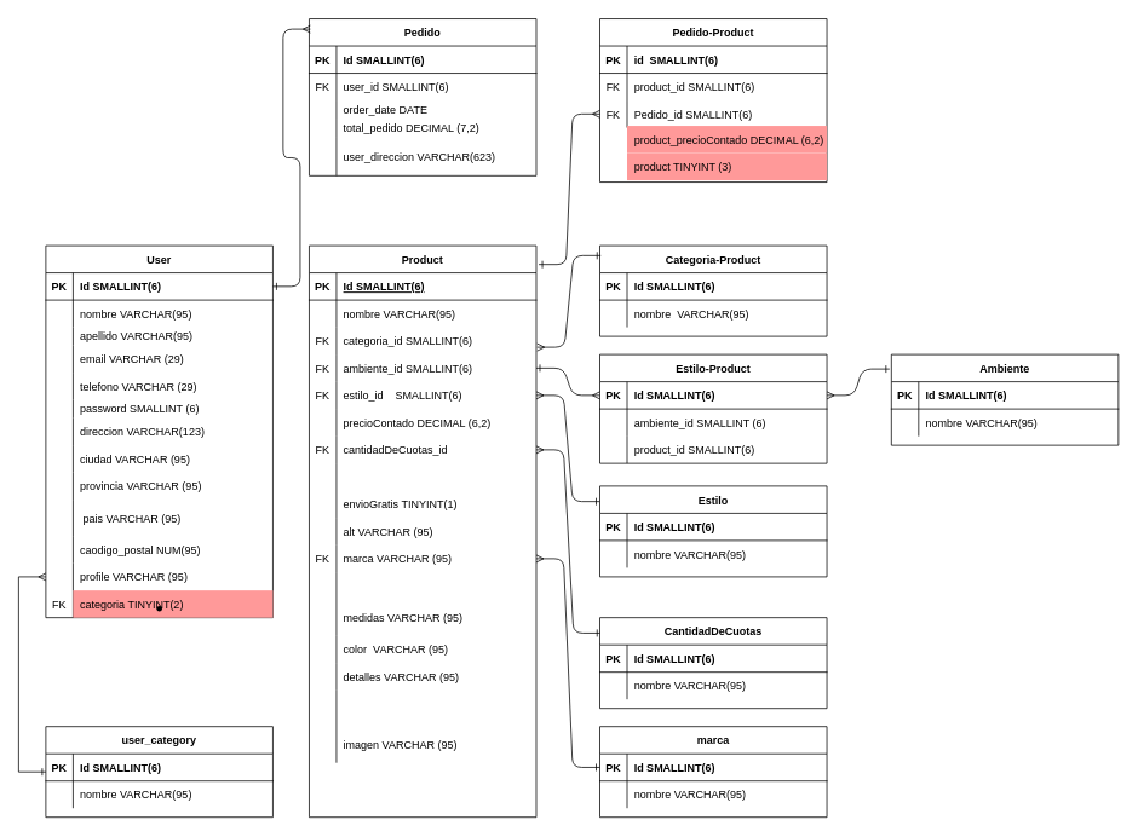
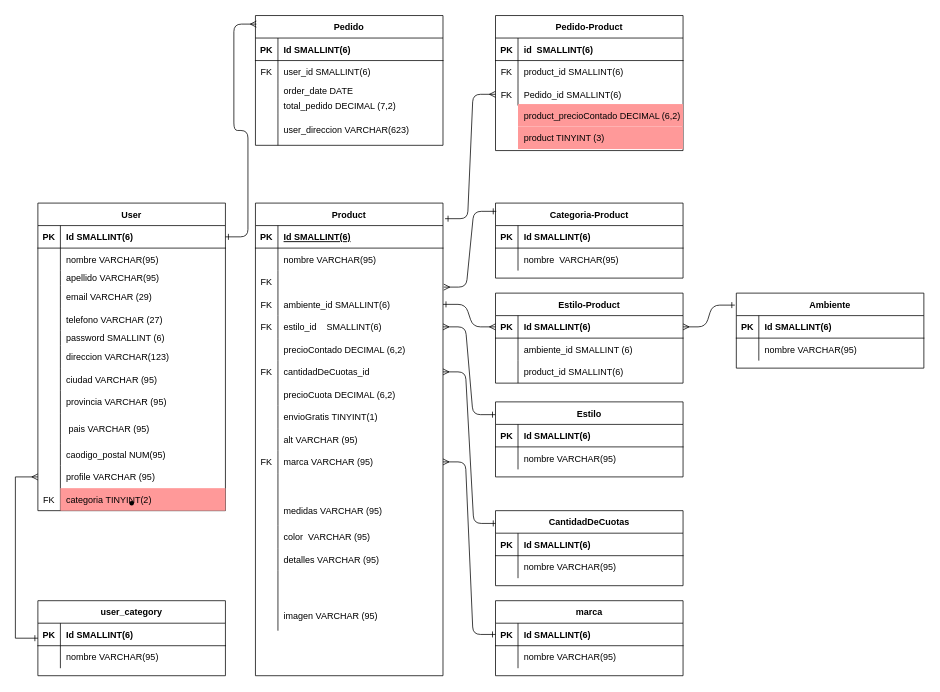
- <mxCell id="12" value="categoria_id SMALLINT(6)" style="shape=partialRectangle;overflow=hidden;connectable=0;fillColor=none;top=0;left=0;bottom=0;right=0;align=left;spacingLeft=6;" parent="10" vertex="1"><mxGeometry x="30" width="220" height="30" as="geometry"><mxRectangle width="220" height="30" as="alternateBounds" /></mxGeometry></mxCell>
- <mxCell id="75" value="telefono VARCHAR (29)" style="shape=partialRectangle;overflow=hidden;connectable=0;fillColor=none;top=0;left=0;bottom=0;right=0;align=left;spacingLeft=6;" parent="73" vertex="1"><mxGeometry x="30" width="220" height="30" as="geometry"><mxRectangle width="220" height="30" as="alternateBounds" /></mxGeometry></mxCell>
+ <mxCell id="75" value="telefono VARCHAR (27)" style="shape=partialRectangle;overflow=hidden;connectable=0;fillColor=none;top=0;left=0;bottom=0;right=0;align=left;spacingLeft=6;" parent="73" vertex="1"><mxGeometry x="30" width="220" height="30" as="geometry"><mxRectangle width="220" height="30" as="alternateBounds" /></mxGeometry></mxCell>
+ <mxCell id="27" value="precioCuota DECIMAL (6,2)" style="shape=partialRectangle;overflow=hidden;connectable=0;fillColor=none;top=0;left=0;bottom=0;right=0;align=left;spacingLeft=6;" parent="25" vertex="1"><mxGeometry x="30" width="220" height="30" as="geometry"><mxRectangle width="220" height="30" as="alternateBounds" /></mxGeometry></mxCell>
